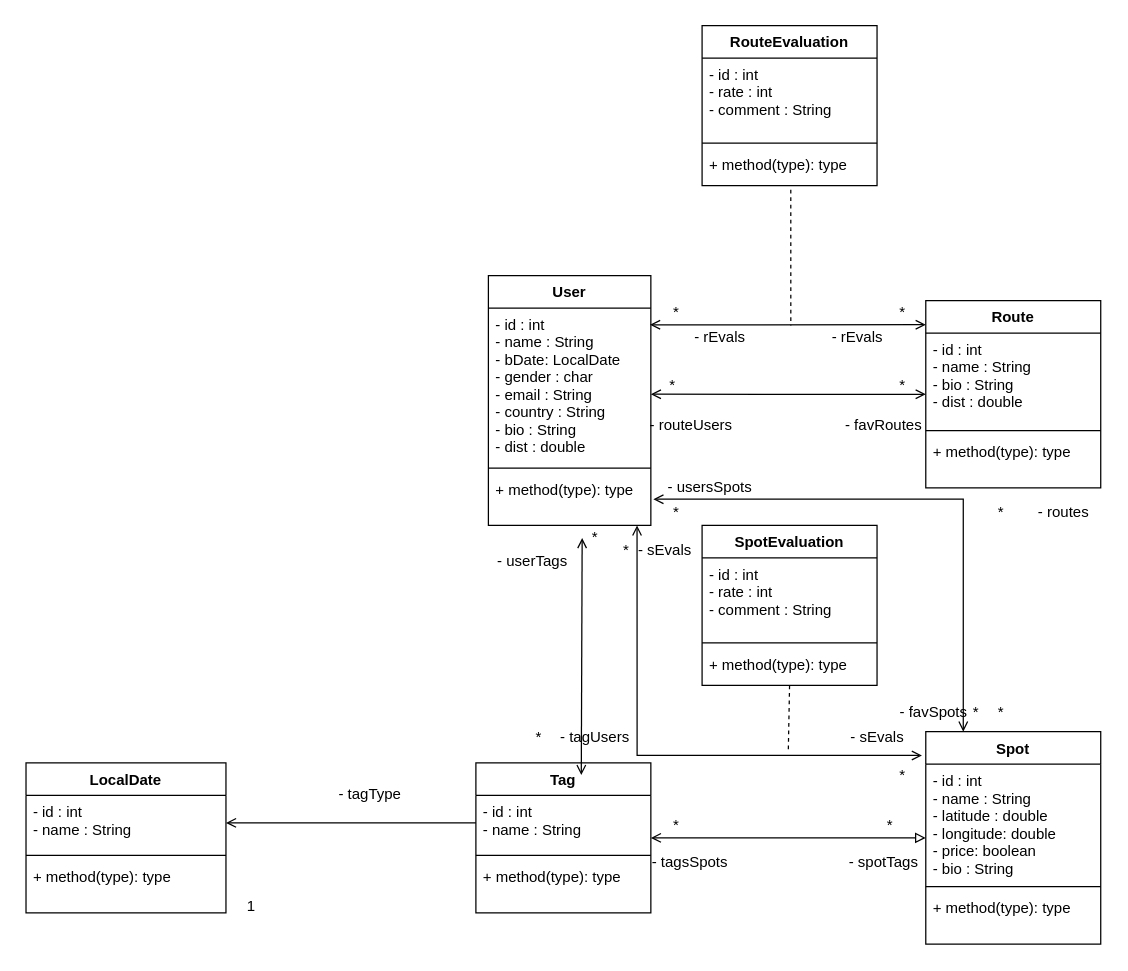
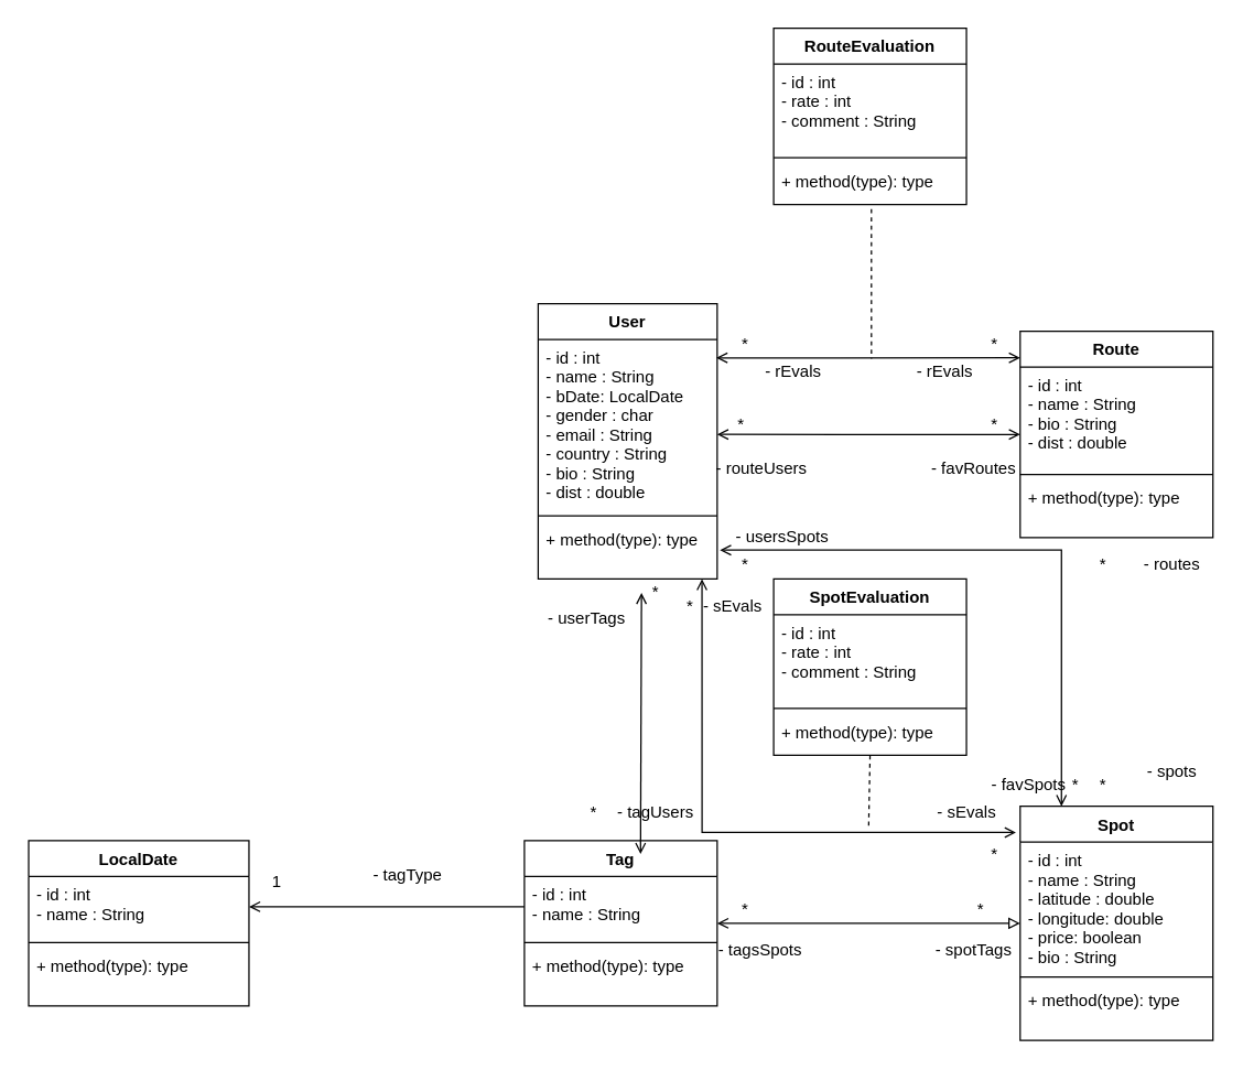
+ <mxCell id="33" value="- spots" style="text;html=1;align=center;verticalAlign=middle;resizable=0;points=[];autosize=1;strokeColor=none;fillColor=none;" vertex="1" parent="1"><mxGeometry x="825" y="550" width="50" height="20" as="geometry" /></mxCell>
- <mxCell id="17" value="1" style="text;html=1;align=center;verticalAlign=middle;resizable=0;points=[];autosize=1;strokeColor=none;fillColor=none;" vertex="1" parent="1"><mxGeometry x="190" y="715" width="20" height="20" as="geometry" /></mxCell>
+ <mxCell id="17" value="1" style="text;html=1;align=center;verticalAlign=middle;resizable=0;points=[];autosize=1;strokeColor=none;fillColor=none;" vertex="1" parent="1"><mxGeometry x="190" y="630" width="20" height="20" as="geometry" /></mxCell>
